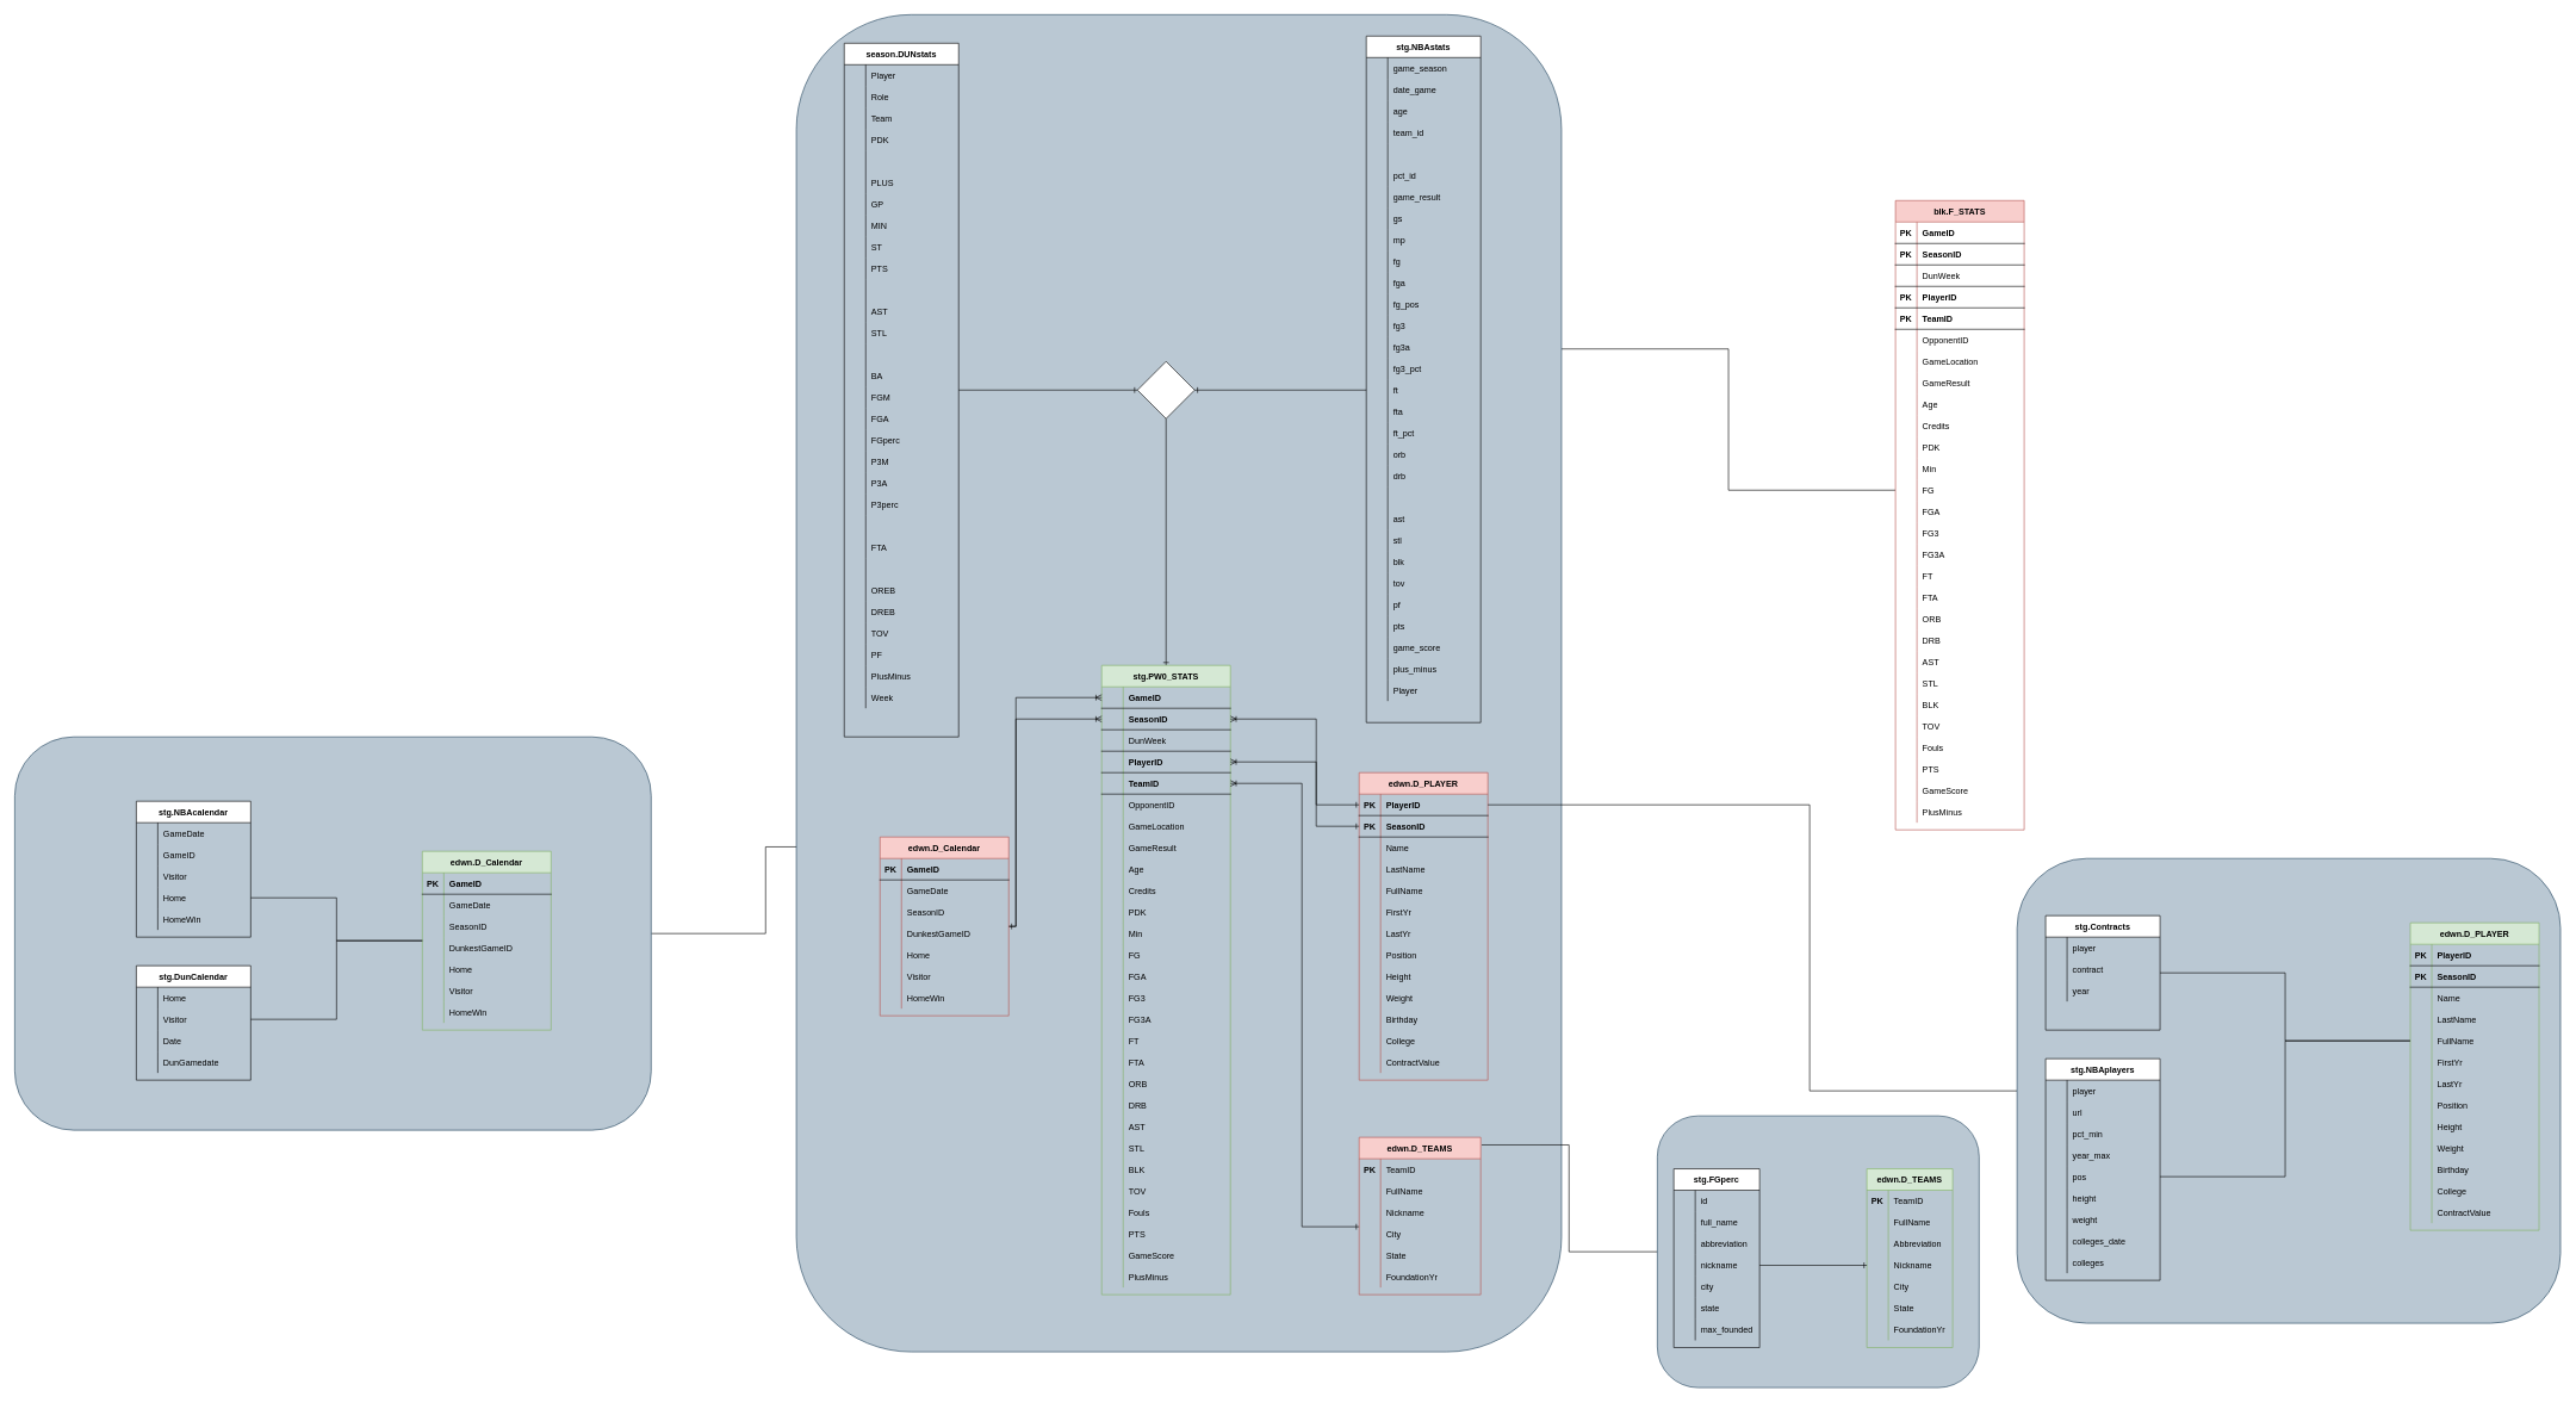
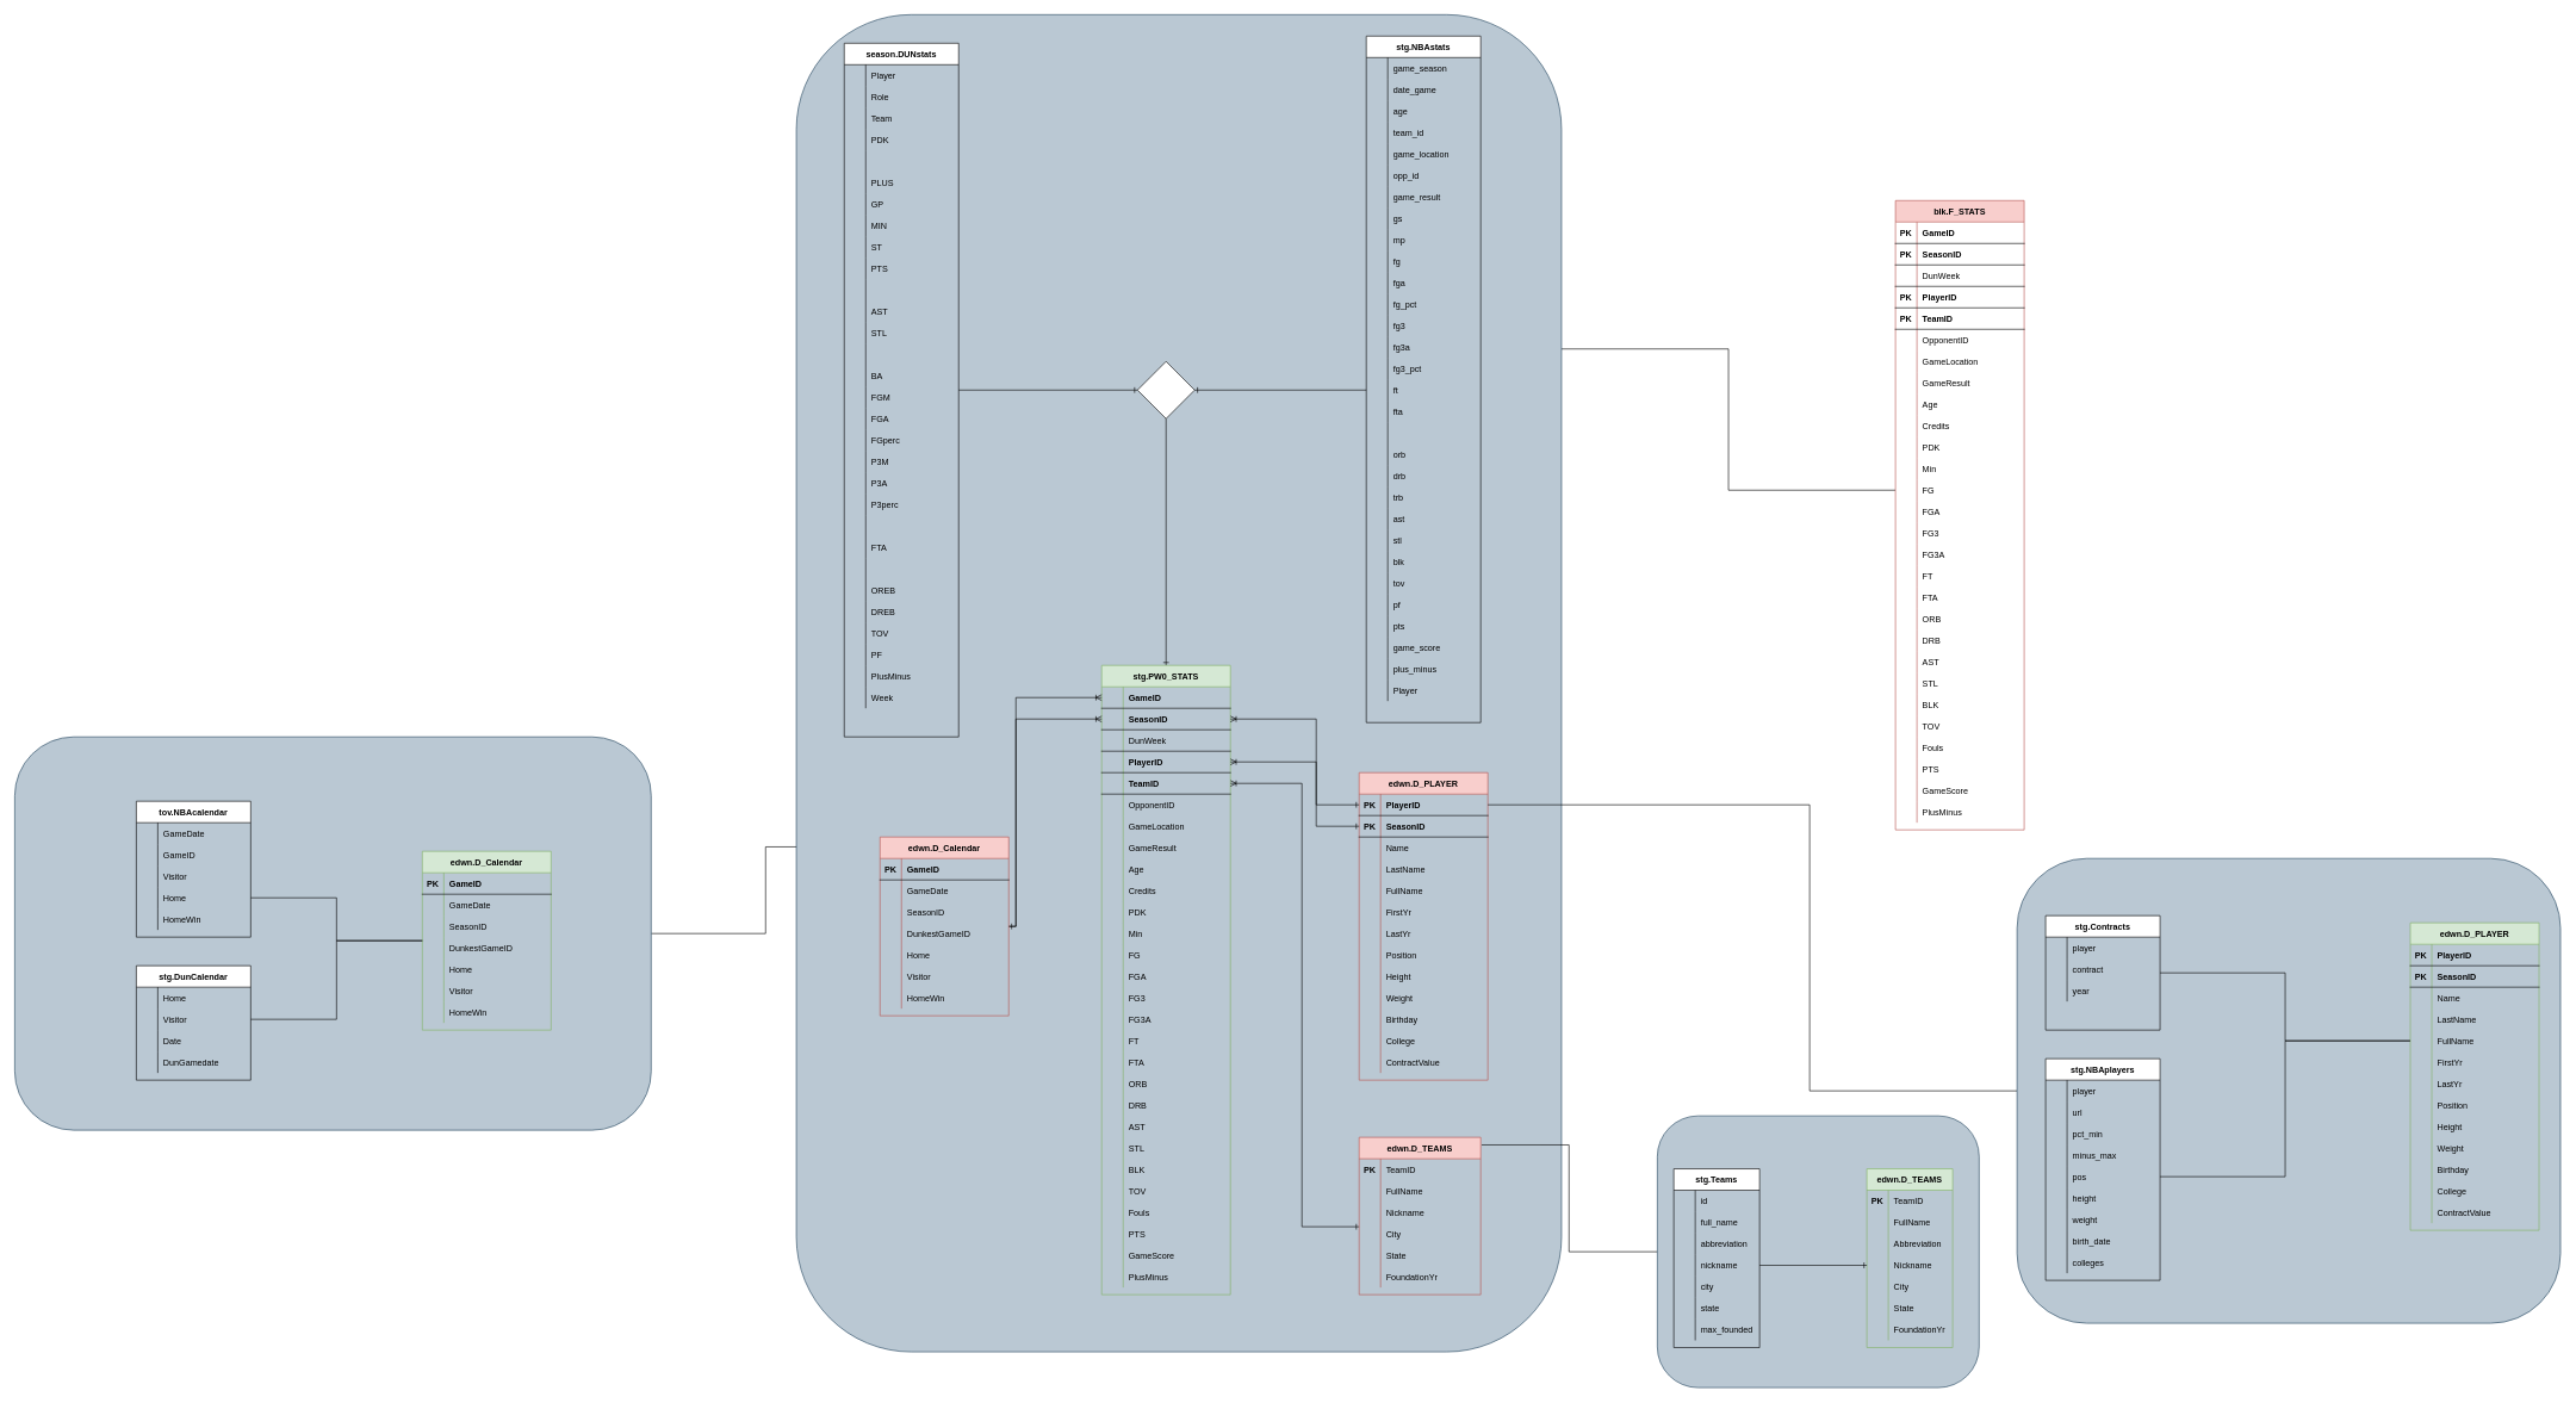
+ <mxCell id="108" value="game_location" style="shape=partialRectangle;overflow=hidden;connectable=0;fillColor=none;top=0;left=0;bottom=0;right=0;align=left;spacingLeft=6;" parent="106" vertex="1"><mxGeometry x="30" width="130" height="30" as="geometry"><mxRectangle width="130" height="30" as="alternateBounds" /></mxGeometry></mxCell>
- <mxCell id="111" value="pct_id" style="shape=partialRectangle;overflow=hidden;connectable=0;fillColor=none;top=0;left=0;bottom=0;right=0;align=left;spacingLeft=6;" parent="109" vertex="1"><mxGeometry x="30" width="130" height="30" as="geometry"><mxRectangle width="130" height="30" as="alternateBounds" /></mxGeometry></mxCell>
+ <mxCell id="111" value="opp_id" style="shape=partialRectangle;overflow=hidden;connectable=0;fillColor=none;top=0;left=0;bottom=0;right=0;align=left;spacingLeft=6;" parent="109" vertex="1"><mxGeometry x="30" width="130" height="30" as="geometry"><mxRectangle width="130" height="30" as="alternateBounds" /></mxGeometry></mxCell>
- <mxCell id="129" value="fg_pos" style="shape=partialRectangle;overflow=hidden;connectable=0;fillColor=none;top=0;left=0;bottom=0;right=0;align=left;spacingLeft=6;" parent="127" vertex="1"><mxGeometry x="30" width="130" height="30" as="geometry"><mxRectangle width="130" height="30" as="alternateBounds" /></mxGeometry></mxCell>
+ <mxCell id="129" value="fg_pct" style="shape=partialRectangle;overflow=hidden;connectable=0;fillColor=none;top=0;left=0;bottom=0;right=0;align=left;spacingLeft=6;" parent="127" vertex="1"><mxGeometry x="30" width="130" height="30" as="geometry"><mxRectangle width="130" height="30" as="alternateBounds" /></mxGeometry></mxCell>
- <mxCell id="147" value="ft_pct" style="shape=partialRectangle;overflow=hidden;connectable=0;fillColor=none;top=0;left=0;bottom=0;right=0;align=left;spacingLeft=6;" parent="145" vertex="1"><mxGeometry x="30" width="130" height="30" as="geometry"><mxRectangle width="130" height="30" as="alternateBounds" /></mxGeometry></mxCell>
+ <mxCell id="156" value="trb" style="shape=partialRectangle;overflow=hidden;connectable=0;fillColor=none;top=0;left=0;bottom=0;right=0;align=left;spacingLeft=6;" parent="154" vertex="1"><mxGeometry x="30" width="130" height="30" as="geometry"><mxRectangle width="130" height="30" as="alternateBounds" /></mxGeometry></mxCell>
- <mxCell id="585" value="stg.NBAcalendar" style="shape=table;startSize=30;container=1;collapsible=1;childLayout=tableLayout;fixedRows=1;rowLines=0;fontStyle=1;align=center;resizeLast=1;" parent="1" vertex="1"><mxGeometry x="190" y="1120" width="160" height="190" as="geometry" /></mxCell>
+ <mxCell id="585" value="tov.NBAcalendar" style="shape=table;startSize=30;container=1;collapsible=1;childLayout=tableLayout;fixedRows=1;rowLines=0;fontStyle=1;align=center;resizeLast=1;" parent="1" vertex="1"><mxGeometry x="190" y="1120" width="160" height="190" as="geometry" /></mxCell>
- <mxCell id="515" value="year_max" style="shape=partialRectangle;overflow=hidden;connectable=0;fillColor=none;top=0;left=0;bottom=0;right=0;align=left;spacingLeft=6;" parent="513" vertex="1"><mxGeometry x="30" width="130" height="30" as="geometry"><mxRectangle width="130" height="30" as="alternateBounds" /></mxGeometry></mxCell>
+ <mxCell id="515" value="minus_max" style="shape=partialRectangle;overflow=hidden;connectable=0;fillColor=none;top=0;left=0;bottom=0;right=0;align=left;spacingLeft=6;" parent="513" vertex="1"><mxGeometry x="30" width="130" height="30" as="geometry"><mxRectangle width="130" height="30" as="alternateBounds" /></mxGeometry></mxCell>
- <mxCell id="445" value="stg.FGperc" style="shape=table;startSize=30;container=1;collapsible=1;childLayout=tableLayout;fixedRows=1;rowLines=0;fontStyle=1;align=center;resizeLast=1;" parent="1" vertex="1"><mxGeometry x="2340" y="1634" width="120" height="250" as="geometry" /></mxCell>
+ <mxCell id="445" value="stg.Teams" style="shape=table;startSize=30;container=1;collapsible=1;childLayout=tableLayout;fixedRows=1;rowLines=0;fontStyle=1;align=center;resizeLast=1;" parent="1" vertex="1"><mxGeometry x="2340" y="1634" width="120" height="250" as="geometry" /></mxCell>
- <mxCell id="527" value="colleges_date" style="shape=partialRectangle;overflow=hidden;connectable=0;fillColor=none;top=0;left=0;bottom=0;right=0;align=left;spacingLeft=6;" parent="525" vertex="1"><mxGeometry x="30" width="130" height="30" as="geometry"><mxRectangle width="130" height="30" as="alternateBounds" /></mxGeometry></mxCell>
+ <mxCell id="527" value="birth_date" style="shape=partialRectangle;overflow=hidden;connectable=0;fillColor=none;top=0;left=0;bottom=0;right=0;align=left;spacingLeft=6;" parent="525" vertex="1"><mxGeometry x="30" width="130" height="30" as="geometry"><mxRectangle width="130" height="30" as="alternateBounds" /></mxGeometry></mxCell>
